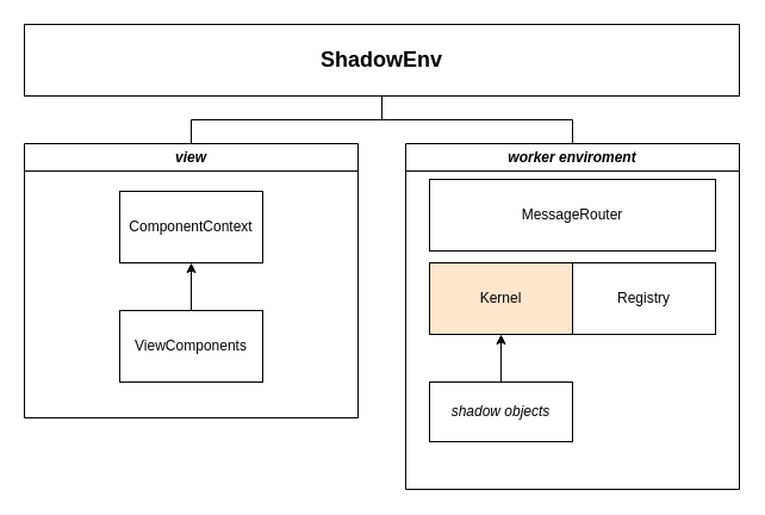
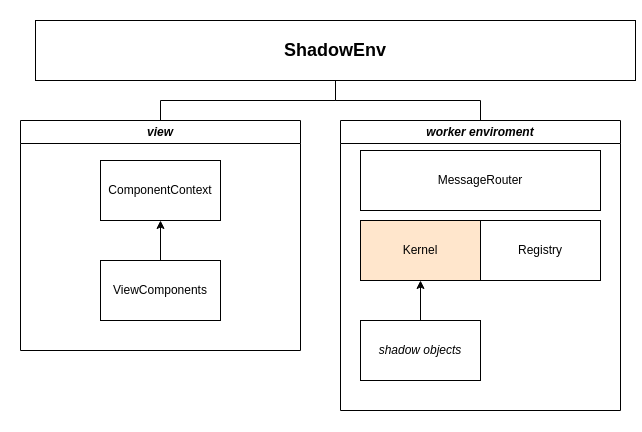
- <mxCell id="2" value="ShadowEnv" style="rounded=0;whiteSpace=wrap;html=1;fontStyle=1;fontSize=18;" vertex="1" parent="1"><mxGeometry x="20" y="20" width="600" height="60" as="geometry" /></mxCell>
+ <mxCell id="2" value="ShadowEnv" style="rounded=0;whiteSpace=wrap;html=1;fontStyle=1;fontSize=18;" vertex="1" parent="1"><mxGeometry x="35" y="20" width="600" height="60" as="geometry" /></mxCell>
- <mxCell id="14" value="shadow objects" style="rounded=0;whiteSpace=wrap;html=1;fontStyle=2" vertex="1" parent="9"><mxGeometry x="20" y="200" width="120" height="50" as="geometry" /></mxCell>
+ <mxCell id="14" value="shadow objects" style="rounded=0;whiteSpace=wrap;html=1;fontStyle=2" vertex="1" parent="9"><mxGeometry x="20" y="200" width="120" height="60" as="geometry" /></mxCell>
